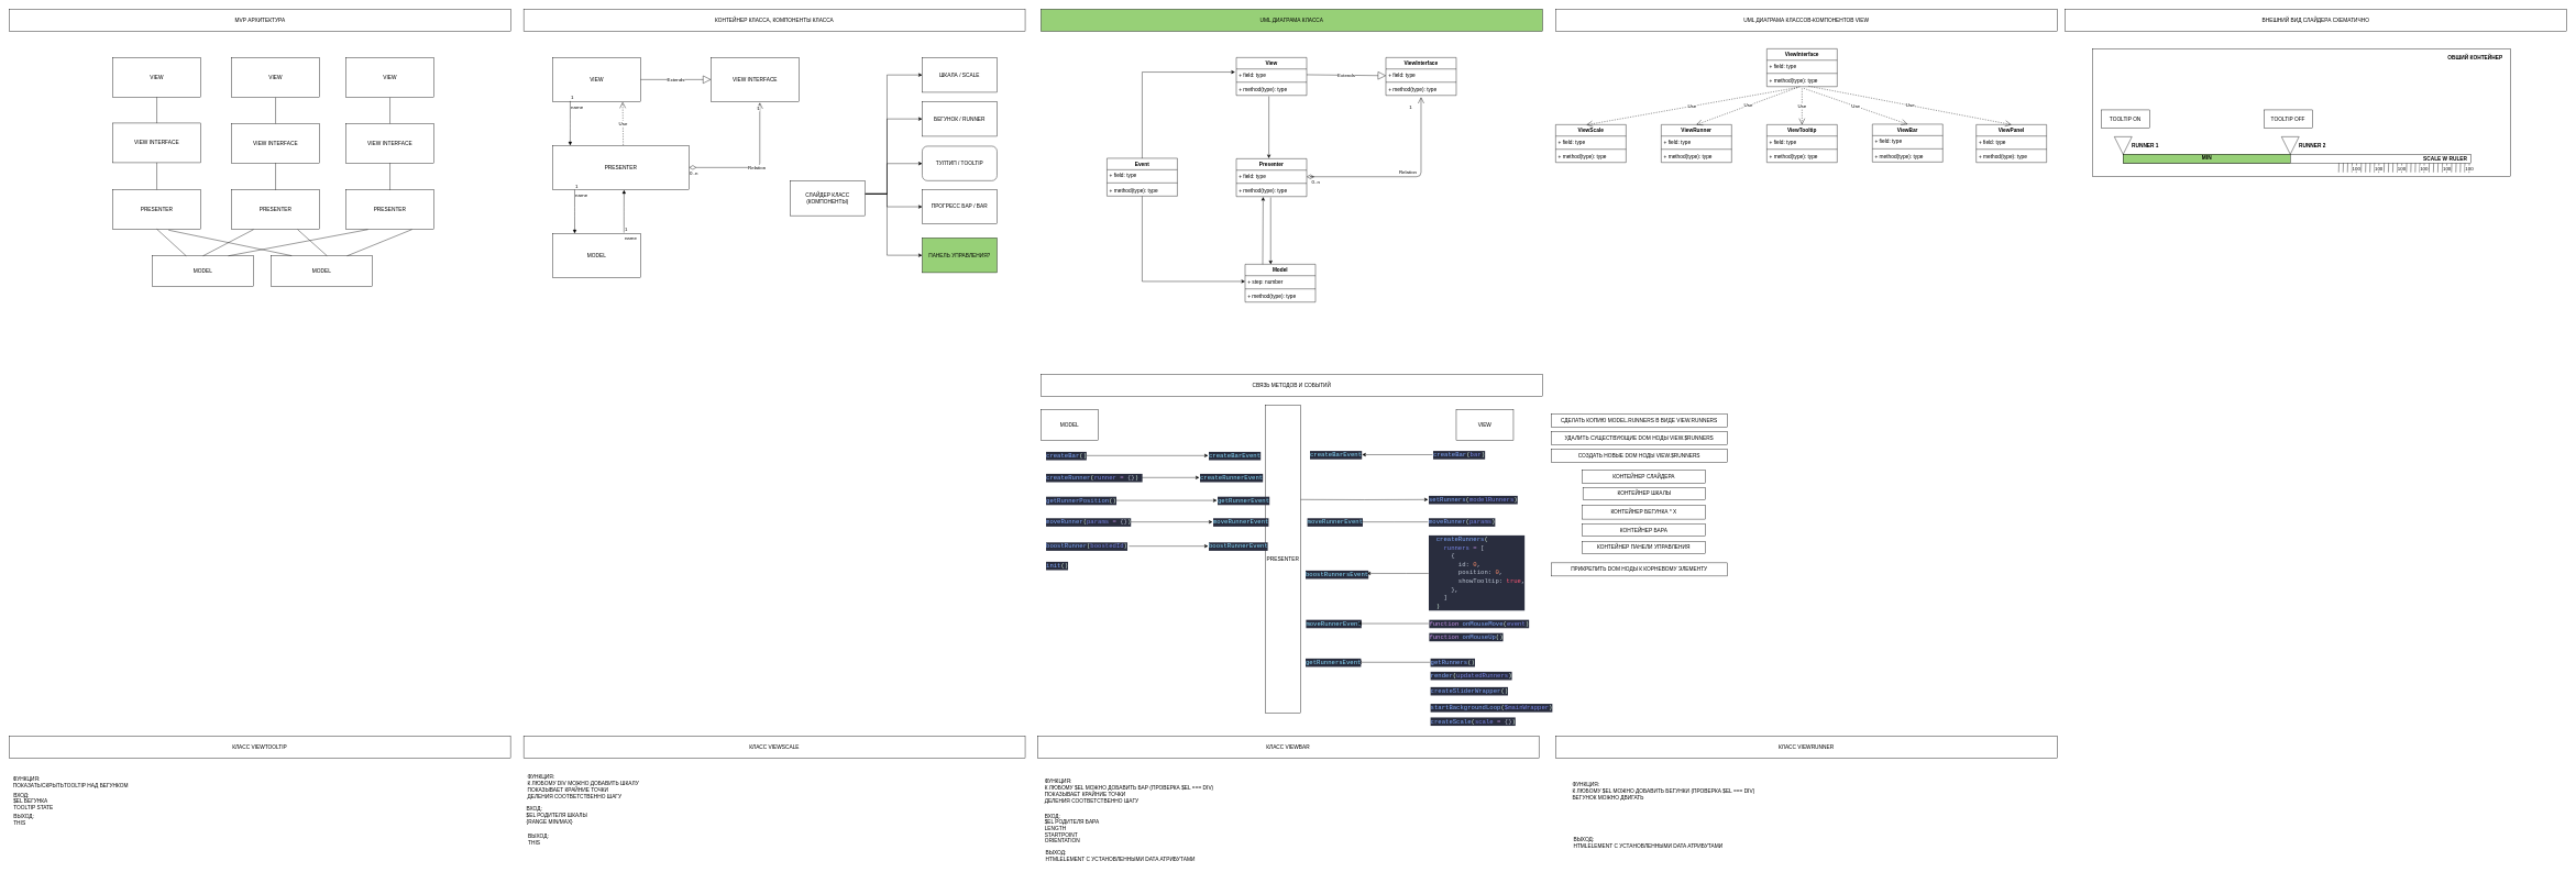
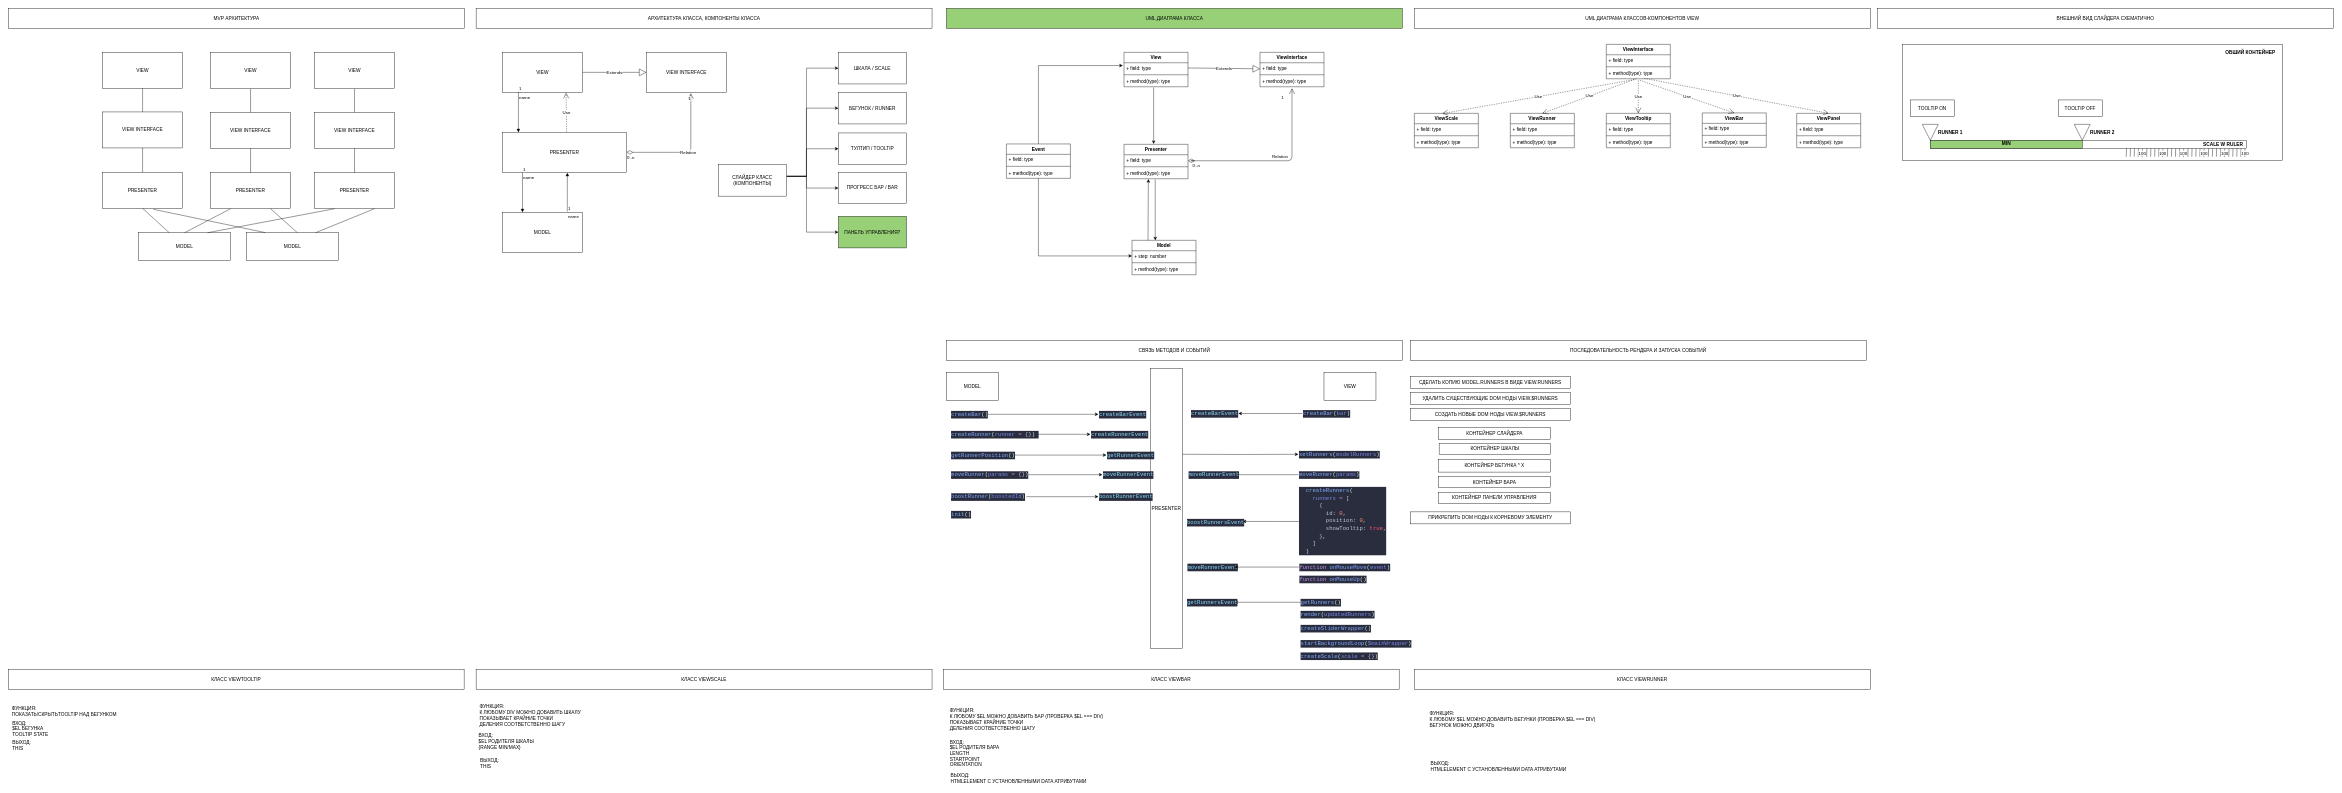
- <mxCell id="105" value="КОНТЕЙНЕР КЛАССА, КОМПОНЕНТЫ КЛАССА" style="rounded=0;whiteSpace=wrap;html=1;" parent="1" vertex="1"><mxGeometry x="1190" y="20" width="1140" height="50" as="geometry" /></mxCell>
+ <mxCell id="105" value="АРХИТЕКТУРА КЛАССА, КОМПОНЕНТЫ КЛАССА" style="rounded=0;whiteSpace=wrap;html=1;" parent="1" vertex="1"><mxGeometry x="1190" y="20" width="1140" height="50" as="geometry" /></mxCell>
- <mxCell id="49" value="ТУЛТИП / TOOLTIP" style="whiteSpace=wrap;html=1;rounded=1;" parent="1" vertex="1"><mxGeometry x="2096" y="331.5" width="170" height="78.5" as="geometry" /></mxCell>
+ <mxCell id="49" value="ТУЛТИП / TOOLTIP" style="rounded=0;whiteSpace=wrap;html=1;" parent="1" vertex="1"><mxGeometry x="2096" y="331.5" width="170" height="78.5" as="geometry" /></mxCell>
+ <mxCell id="200" value="ПОСЛЕДОВАТЕЛЬНОСТЬ РЕНДЕРА И ЗАПУСКА СОБЫТИЙ" style="rounded=0;whiteSpace=wrap;html=1;" parent="1" vertex="1"><mxGeometry x="3526" y="850" width="1140" height="50" as="geometry" /></mxCell>
